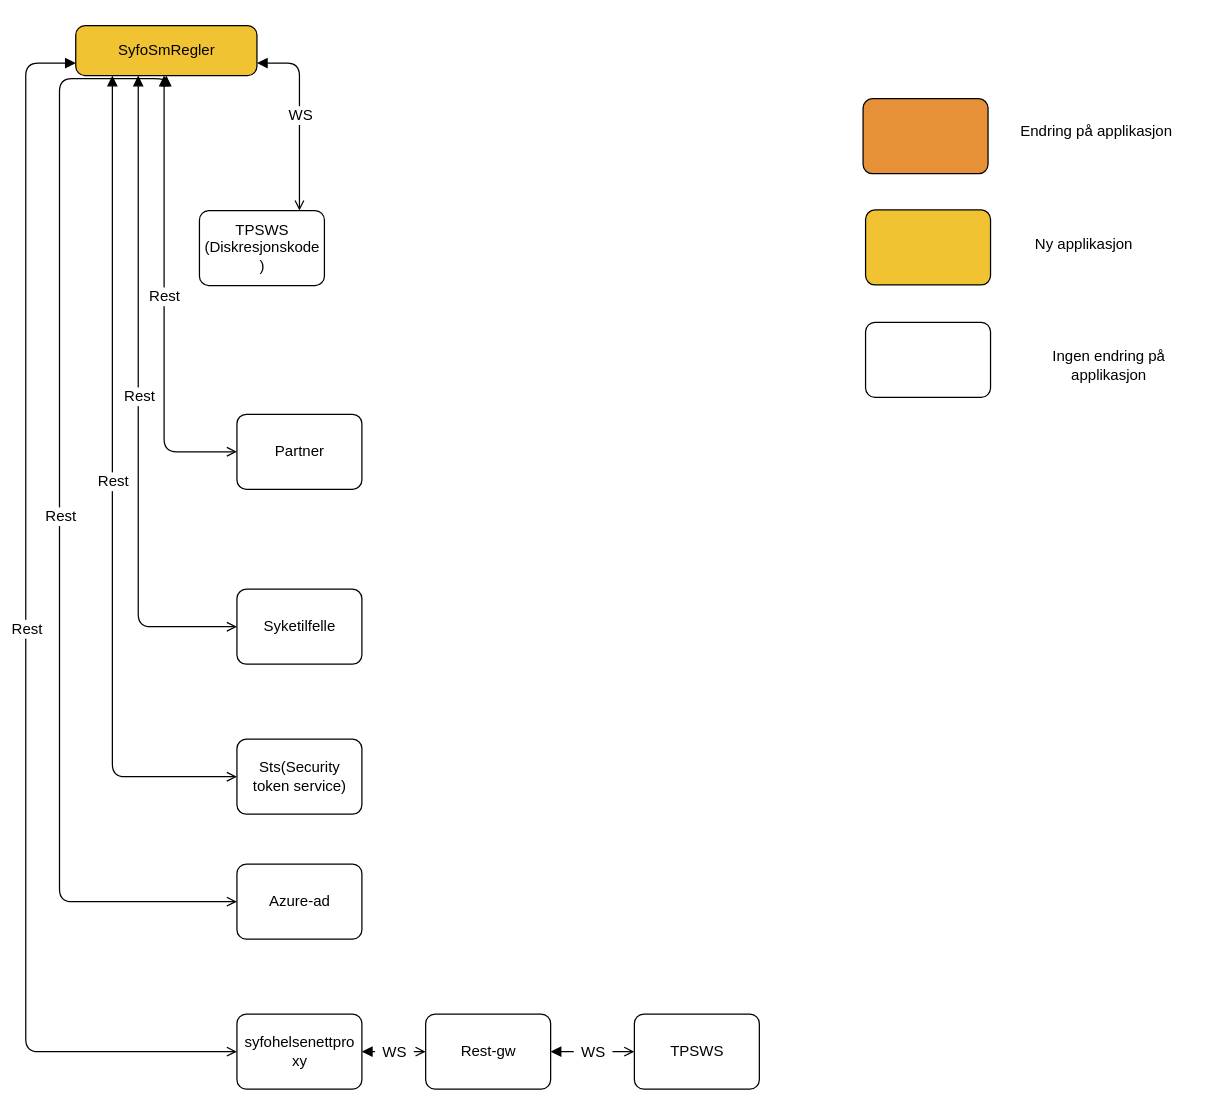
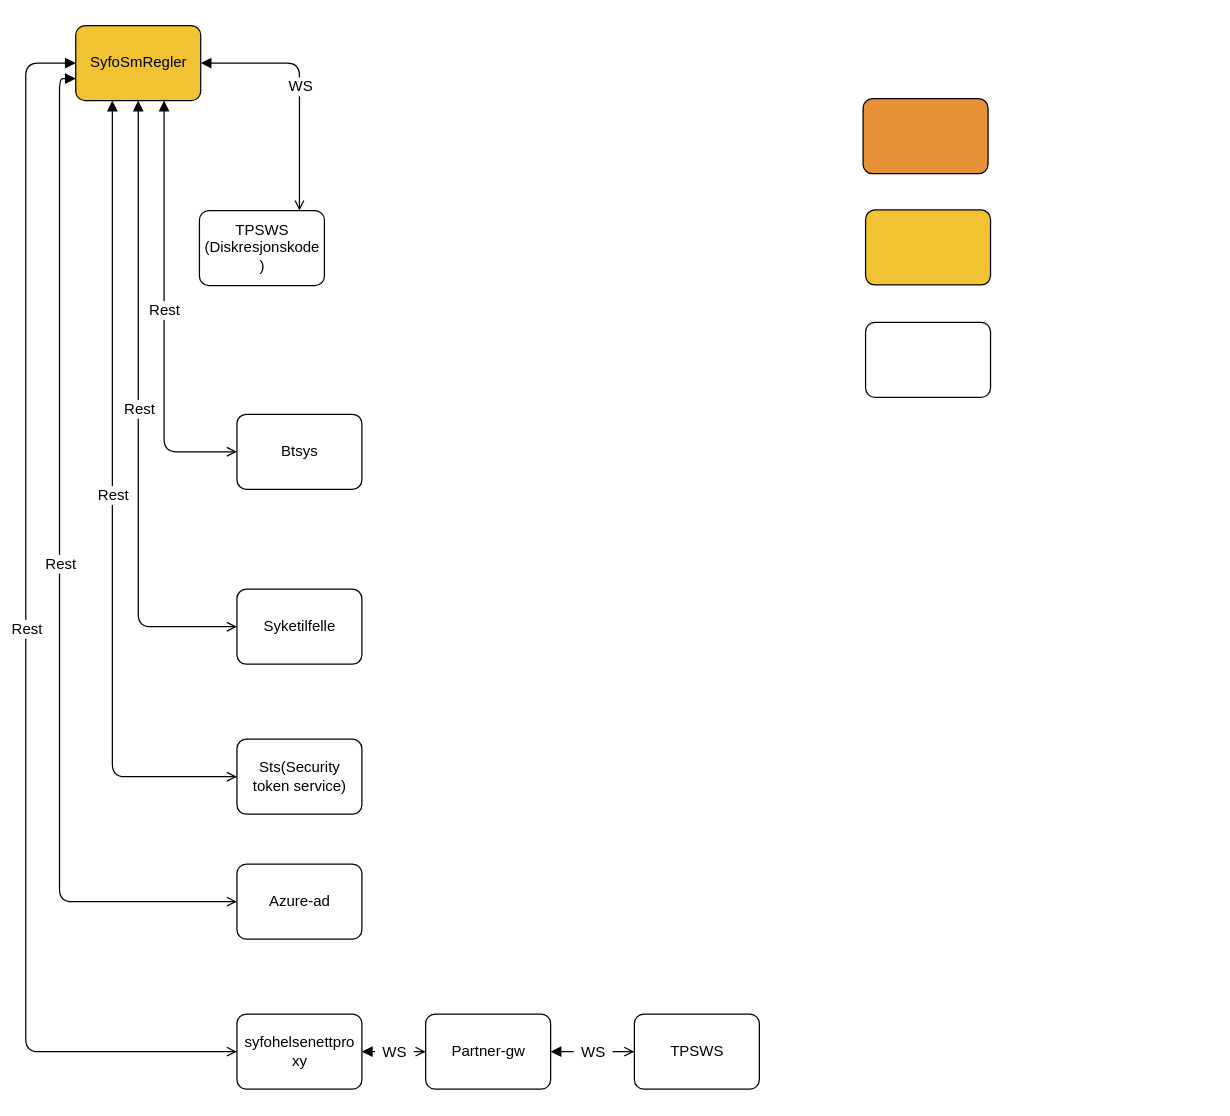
- <mxCell id="2" value="&lt;div style='width: 93.667px;height:auto;word-break: break-word;'&gt;&lt;div align=&quot;center&quot;&gt;&lt;span style=&quot;text-decoration:none;font-family:Arial;font-size:12px; line-height: 0;&quot;&gt;&lt;span style=&quot;text-decoration:none; line-height: normal;&quot;&gt;SyfoSmRegler&lt;br /&gt;&lt;/span&gt;&lt;/span&gt;&lt;/div&gt;&lt;/div&gt;" style="shape=ext;rounded=1;arcSize=15;absoluteArcSize=1;shadow=0;strokeWidth=1;fillColor=#f1c232;strokeColor=#000000;opacity=100.0;html=1;nl2Br=0;verticalAlign=middle;align=center;spacingLeft=1.667;spacingRight=0;whiteSpace=wrap;gliffyId=109;" parent="1" vertex="1"><mxGeometry x="60" y="20" width="145" height="40" as="geometry" /></mxCell>
+ <mxCell id="2" value="&lt;div style='width: 93.667px;height:auto;word-break: break-word;'&gt;&lt;div align=&quot;center&quot;&gt;&lt;span style=&quot;text-decoration:none;font-family:Arial;font-size:12px; line-height: 0;&quot;&gt;&lt;span style=&quot;text-decoration:none; line-height: normal;&quot;&gt;SyfoSmRegler&lt;br /&gt;&lt;/span&gt;&lt;/span&gt;&lt;/div&gt;&lt;/div&gt;" style="shape=ext;rounded=1;arcSize=15;absoluteArcSize=1;shadow=0;strokeWidth=1;fillColor=#f1c232;strokeColor=#000000;opacity=100.0;html=1;nl2Br=0;verticalAlign=middle;align=center;spacingLeft=1.667;spacingRight=0;whiteSpace=wrap;gliffyId=109;" parent="1" vertex="1"><mxGeometry x="60" y="20" width="100" height="60" as="geometry" /></mxCell>
- <mxCell id="6" value="&lt;div style='width: 147.0px;height:auto;word-break: break-word;'&gt;&lt;div align=&quot;center&quot;&gt;&lt;span style=&quot;font-family:Arial;font-size:12px; line-height: 0;&quot;&gt;&lt;span style=&quot; line-height: normal;&quot;&gt;Endring på applikasjon&lt;/span&gt;&lt;/span&gt;&lt;/div&gt;&lt;/div&gt;" style="text;html=1;nl2Br=0;html=1;nl2Br=0;verticalAlign=middle;align=center;spacingLeft=0.0;spacingRight=0;whiteSpace=wrap;gliffyId=148;" parent="1" vertex="1"><mxGeometry x="802" y="97.5" width="150" height="14" as="geometry" /></mxCell>
- <mxCell id="7" value="&lt;div style='width: 147.0px;height:auto;word-break: break-word;'&gt;&lt;div align=&quot;center&quot;&gt;&lt;span style=&quot;font-family:Arial;font-size:12px; line-height: 0;&quot;&gt;&lt;span style=&quot; line-height: normal;&quot;&gt;Ny applikasjon&lt;/span&gt;&lt;/span&gt;&lt;/div&gt;&lt;/div&gt;" style="text;html=1;nl2Br=0;html=1;nl2Br=0;verticalAlign=middle;align=center;spacingLeft=0.0;spacingRight=0;whiteSpace=wrap;gliffyId=149;" parent="1" vertex="1"><mxGeometry x="792" y="187.5" width="150" height="14" as="geometry" /></mxCell>
- <mxCell id="8" value="&lt;div style='width: 147.0px;height:auto;word-break: break-word;'&gt;&lt;div align=&quot;center&quot;&gt;&lt;span style=&quot;font-family:Arial;font-size:12px; line-height: 0;&quot;&gt;&lt;span style=&quot; line-height: normal;&quot;&gt;Ingen endring på applikasjon&lt;/span&gt;&lt;/span&gt;&lt;/div&gt;&lt;/div&gt;" style="text;html=1;nl2Br=0;html=1;nl2Br=0;verticalAlign=middle;align=center;spacingLeft=0.0;spacingRight=0;whiteSpace=wrap;gliffyId=150;" parent="1" vertex="1"><mxGeometry x="812" y="277.5" width="150" height="28" as="geometry" /></mxCell>
- <mxCell id="19" value="&lt;div style='width: 93.667px;height:auto;word-break: break-word;'&gt;&lt;div align=&quot;center&quot;&gt;&lt;span style=&quot;text-decoration:none;font-family:Arial;font-size:12px; line-height: 0;&quot;&gt;&lt;span style=&quot;text-decoration:none; line-height: normal;&quot;&gt;Partner&lt;br /&gt;&lt;/span&gt;&lt;/span&gt;&lt;/div&gt;&lt;/div&gt;" style="shape=ext;rounded=1;arcSize=15;absoluteArcSize=1;shadow=0;strokeWidth=1;fillColor=#ffffff;strokeColor=#000000;opacity=100.0;html=1;nl2Br=0;verticalAlign=middle;align=center;spacingLeft=1.667;spacingRight=0;whiteSpace=wrap;gliffyId=318;" parent="1" vertex="1"><mxGeometry x="188.982" y="331" width="100" height="60" as="geometry" /></mxCell>
+ <mxCell id="19" value="&lt;div style='width: 93.667px;height:auto;word-break: break-word;'&gt;&lt;div align=&quot;center&quot;&gt;&lt;span style=&quot;text-decoration:none;font-family:Arial;font-size:12px; line-height: 0;&quot;&gt;&lt;span style=&quot;text-decoration:none; line-height: normal;&quot;&gt;Btsys&lt;br /&gt;&lt;/span&gt;&lt;/span&gt;&lt;/div&gt;&lt;/div&gt;" style="shape=ext;rounded=1;arcSize=15;absoluteArcSize=1;shadow=0;strokeWidth=1;fillColor=#ffffff;strokeColor=#000000;opacity=100.0;html=1;nl2Br=0;verticalAlign=middle;align=center;spacingLeft=1.667;spacingRight=0;whiteSpace=wrap;gliffyId=318;" parent="1" vertex="1"><mxGeometry x="188.982" y="331" width="100" height="60" as="geometry" /></mxCell>
- <mxCell id="14" value="&lt;div style='width: 93.667px;height:auto;word-break: break-word;'&gt;&lt;div align=&quot;center&quot;&gt;&lt;span style=&quot;text-decoration:none;font-family:Arial;font-size:12px; line-height: 0;&quot;&gt;&lt;span style=&quot;text-decoration:none; line-height: normal;&quot;&gt;Rest-gw&lt;/span&gt;&lt;/span&gt;&lt;/div&gt;&lt;/div&gt;" style="shape=ext;rounded=1;arcSize=15;absoluteArcSize=1;shadow=0;strokeWidth=1;fillColor=#ffffff;strokeColor=#000000;opacity=100.0;html=1;nl2Br=0;verticalAlign=middle;align=center;spacingLeft=1.667;spacingRight=0;whiteSpace=wrap;gliffyId=312;" parent="1" vertex="1"><mxGeometry x="340" y="811" width="100" height="60" as="geometry" /></mxCell>
+ <mxCell id="14" value="&lt;div style='width: 93.667px;height:auto;word-break: break-word;'&gt;&lt;div align=&quot;center&quot;&gt;&lt;span style=&quot;text-decoration:none;font-family:Arial;font-size:12px; line-height: 0;&quot;&gt;&lt;span style=&quot;text-decoration:none; line-height: normal;&quot;&gt;Partner-gw&lt;/span&gt;&lt;/span&gt;&lt;/div&gt;&lt;/div&gt;" style="shape=ext;rounded=1;arcSize=15;absoluteArcSize=1;shadow=0;strokeWidth=1;fillColor=#ffffff;strokeColor=#000000;opacity=100.0;html=1;nl2Br=0;verticalAlign=middle;align=center;spacingLeft=1.667;spacingRight=0;whiteSpace=wrap;gliffyId=312;" parent="1" vertex="1"><mxGeometry x="340" y="811" width="100" height="60" as="geometry" /></mxCell>
